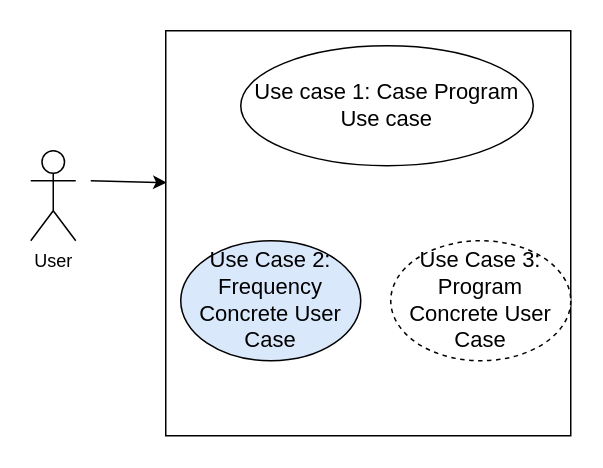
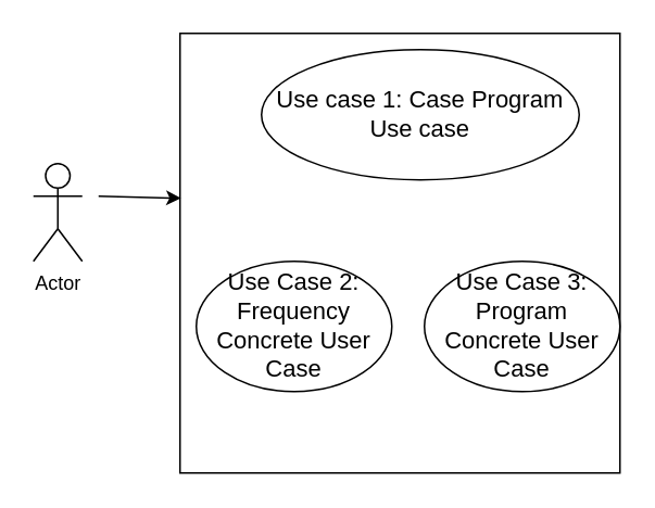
- <mxCell id="5" value="User" style="shape=umlActor;verticalLabelPosition=bottom;verticalAlign=top;html=1;outlineConnect=0;" vertex="1" parent="1"><mxGeometry x="20" y="100" width="30" height="60" as="geometry" /></mxCell>
+ <mxCell id="5" value="Actor" style="shape=umlActor;verticalLabelPosition=bottom;verticalAlign=top;html=1;outlineConnect=0;" vertex="1" parent="1"><mxGeometry x="20" y="100" width="30" height="60" as="geometry" /></mxCell>
- <mxCell id="4" value="&lt;span id=&quot;docs-internal-guid-13b553e7-7fff-112c-91fc-fa9577263965&quot;&gt;&lt;span style=&quot;font-size: 11pt ; font-family: &amp;#34;arial&amp;#34; ; background-color: transparent ; vertical-align: baseline&quot;&gt;Use Case 2: Frequency Concrete User Case&lt;/span&gt;&lt;/span&gt;" style="ellipse;whiteSpace=wrap;html=1;fillColor=#dae8fc;" vertex="1" parent="1"><mxGeometry x="120" y="160" width="120" height="80" as="geometry" /></mxCell>
+ <mxCell id="4" value="&lt;span id=&quot;docs-internal-guid-13b553e7-7fff-112c-91fc-fa9577263965&quot;&gt;&lt;span style=&quot;font-size: 11pt ; font-family: &amp;#34;arial&amp;#34; ; background-color: transparent ; vertical-align: baseline&quot;&gt;Use Case 2: Frequency Concrete User Case&lt;/span&gt;&lt;/span&gt;" style="ellipse;whiteSpace=wrap;html=1;" vertex="1" parent="1"><mxGeometry x="120" y="160" width="120" height="80" as="geometry" /></mxCell>
- <mxCell id="3" value="&lt;span id=&quot;docs-internal-guid-17a5525f-7fff-796a-a62c-90382e2efcbe&quot;&gt;&lt;span style=&quot;font-size: 11pt ; font-family: &amp;#34;arial&amp;#34; ; background-color: transparent ; vertical-align: baseline&quot;&gt;Use Case 3: Program Concrete User Case&lt;/span&gt;&lt;/span&gt;" style="ellipse;whiteSpace=wrap;html=1;dashed=1;" vertex="1" parent="1"><mxGeometry x="260" y="160" width="120" height="80" as="geometry" /></mxCell>
+ <mxCell id="3" value="&lt;span id=&quot;docs-internal-guid-17a5525f-7fff-796a-a62c-90382e2efcbe&quot;&gt;&lt;span style=&quot;font-size: 11pt ; font-family: &amp;#34;arial&amp;#34; ; background-color: transparent ; vertical-align: baseline&quot;&gt;Use Case 3: Program Concrete User Case&lt;/span&gt;&lt;/span&gt;" style="ellipse;whiteSpace=wrap;html=1;" vertex="1" parent="1"><mxGeometry x="260" y="160" width="120" height="80" as="geometry" /></mxCell>
